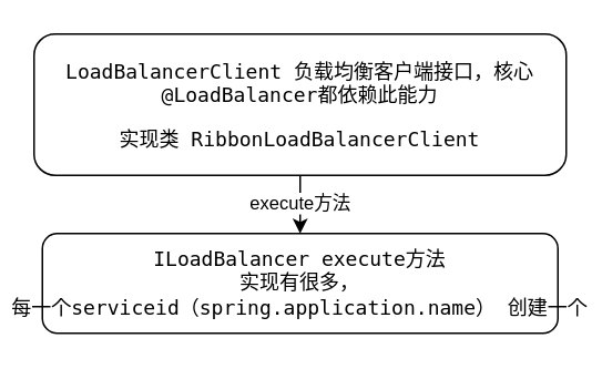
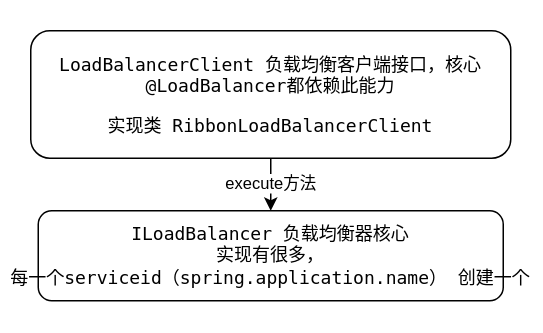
- <mxCell id="3" value="&lt;pre&gt;ILoadBalancer execute方法&lt;br&gt;实现有很多，&lt;br/&gt;每一个serviceid（spring.application.name） 创建一个&lt;/pre&gt;" style="rounded=1;whiteSpace=wrap;html=1;" vertex="1" parent="1"><mxGeometry x="25" y="140" width="310" height="60" as="geometry" /></mxCell>
+ <mxCell id="3" value="&lt;pre&gt;ILoadBalancer 负载均衡器核心&lt;br&gt;实现有很多，&lt;br/&gt;每一个serviceid（spring.application.name） 创建一个&lt;/pre&gt;" style="rounded=1;whiteSpace=wrap;html=1;" vertex="1" parent="1"><mxGeometry x="25" y="140" width="310" height="60" as="geometry" /></mxCell>
